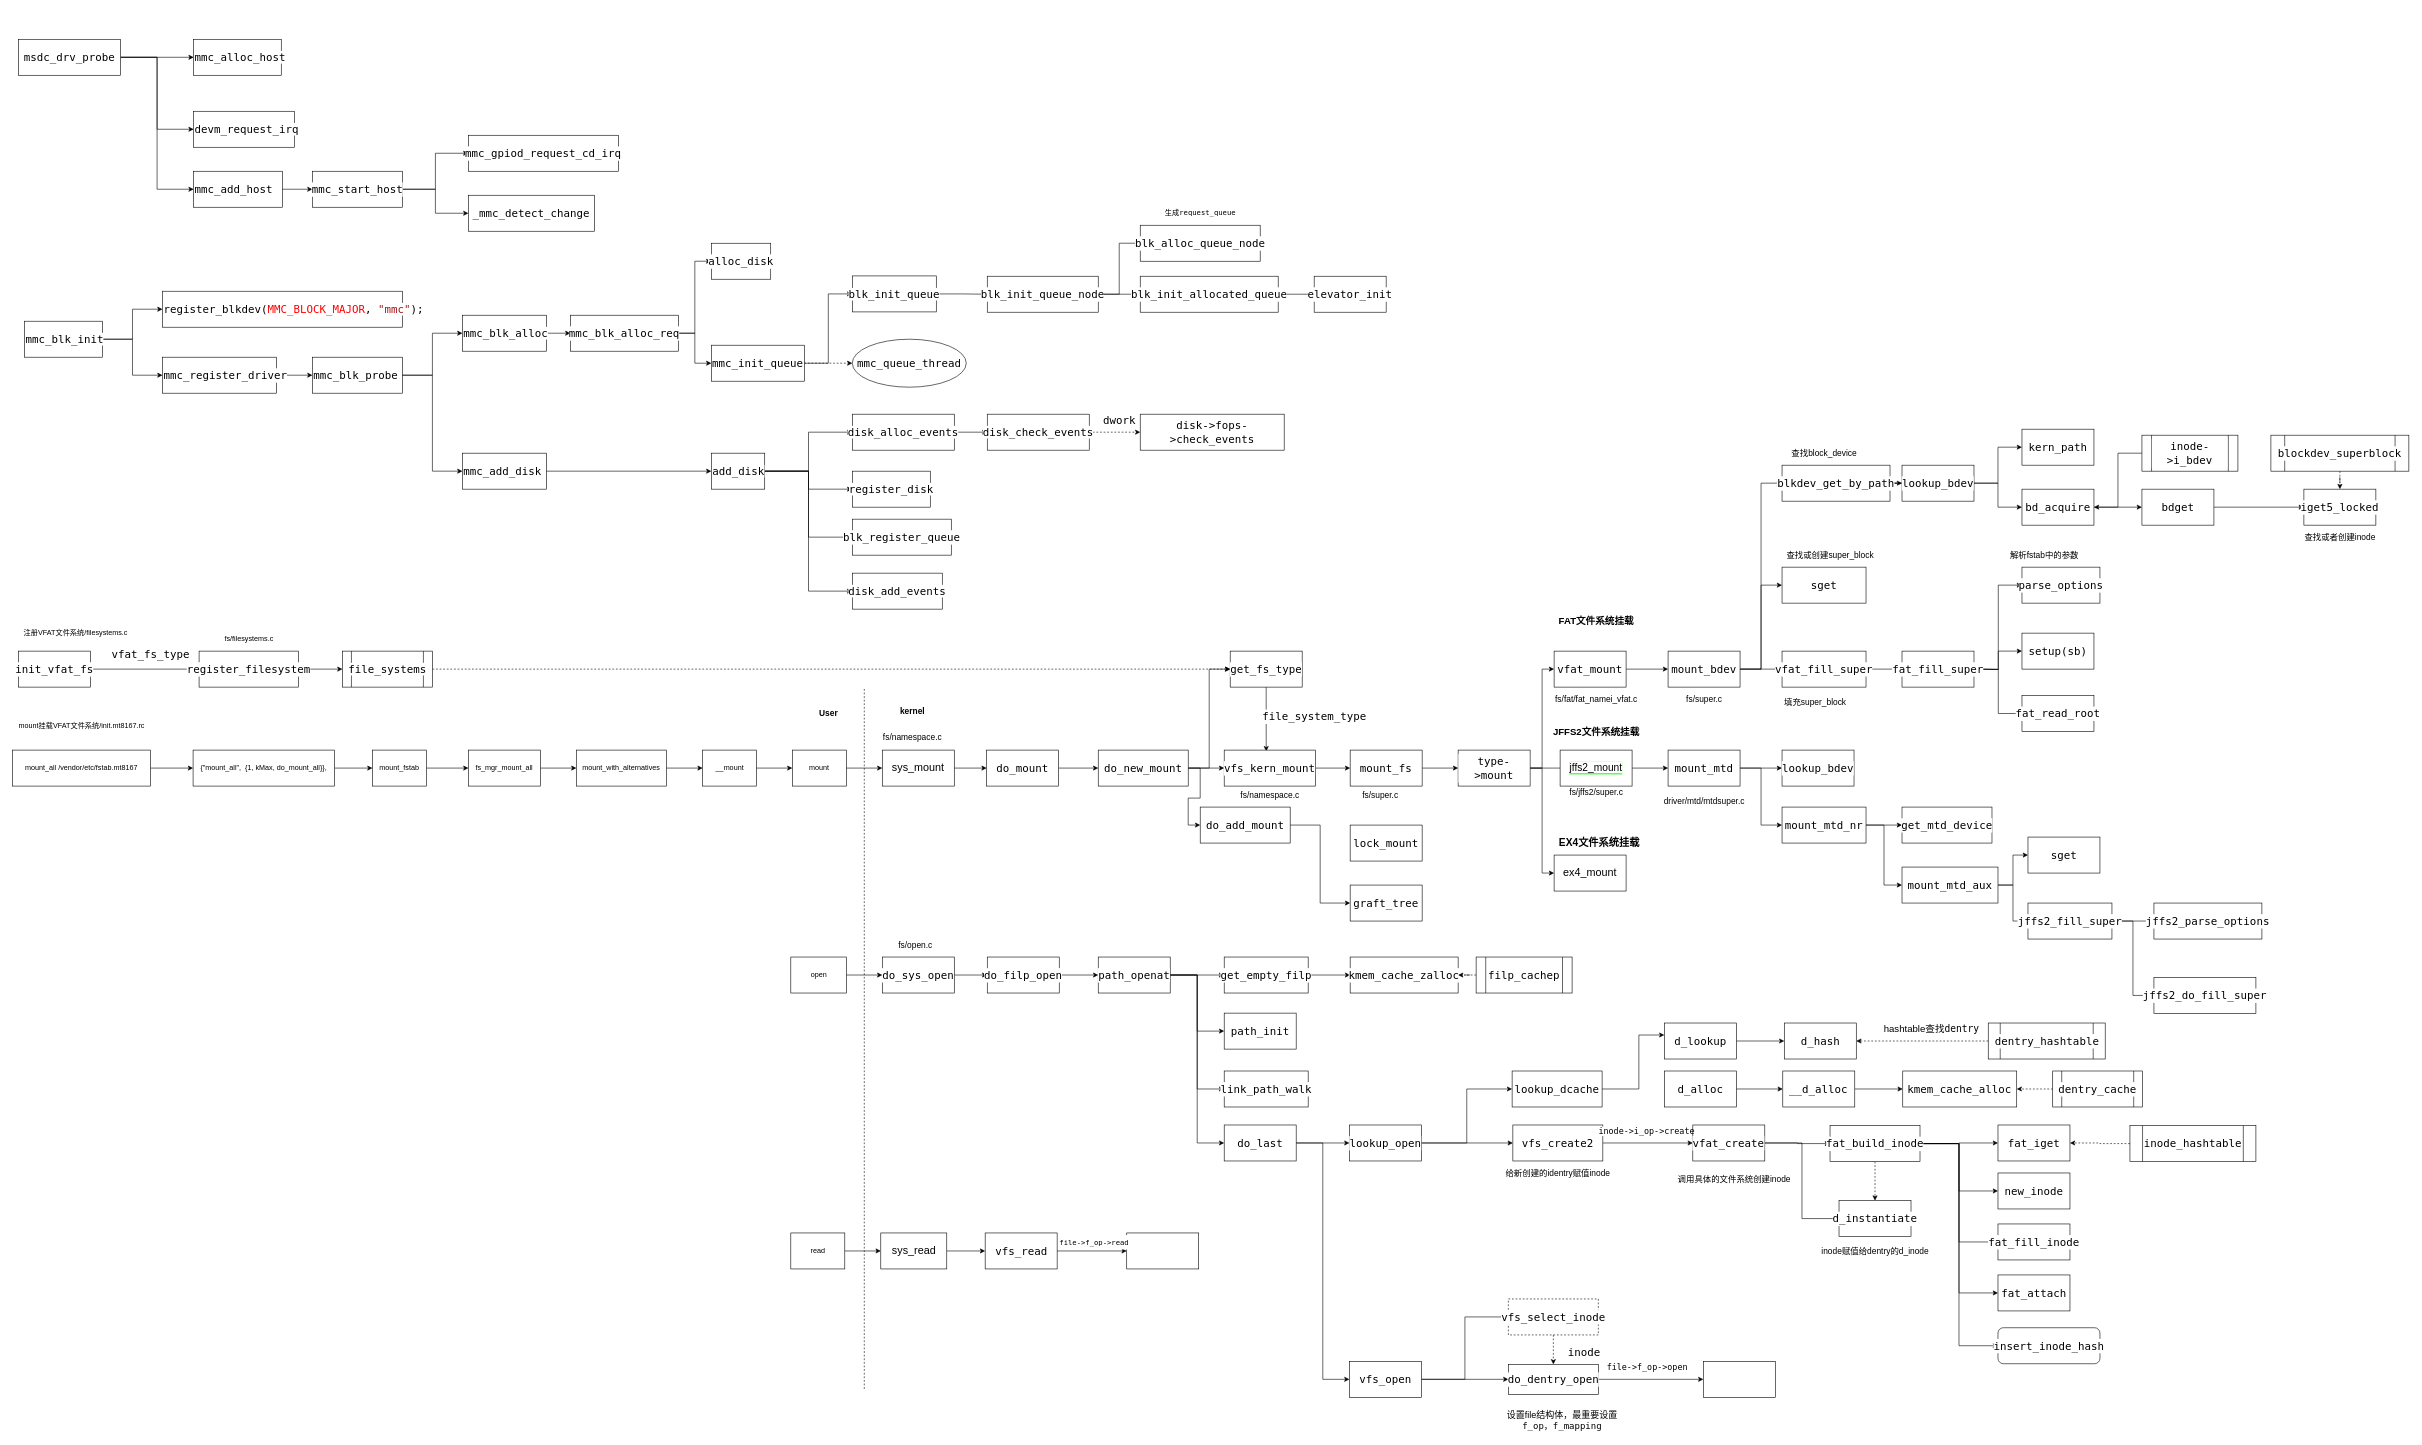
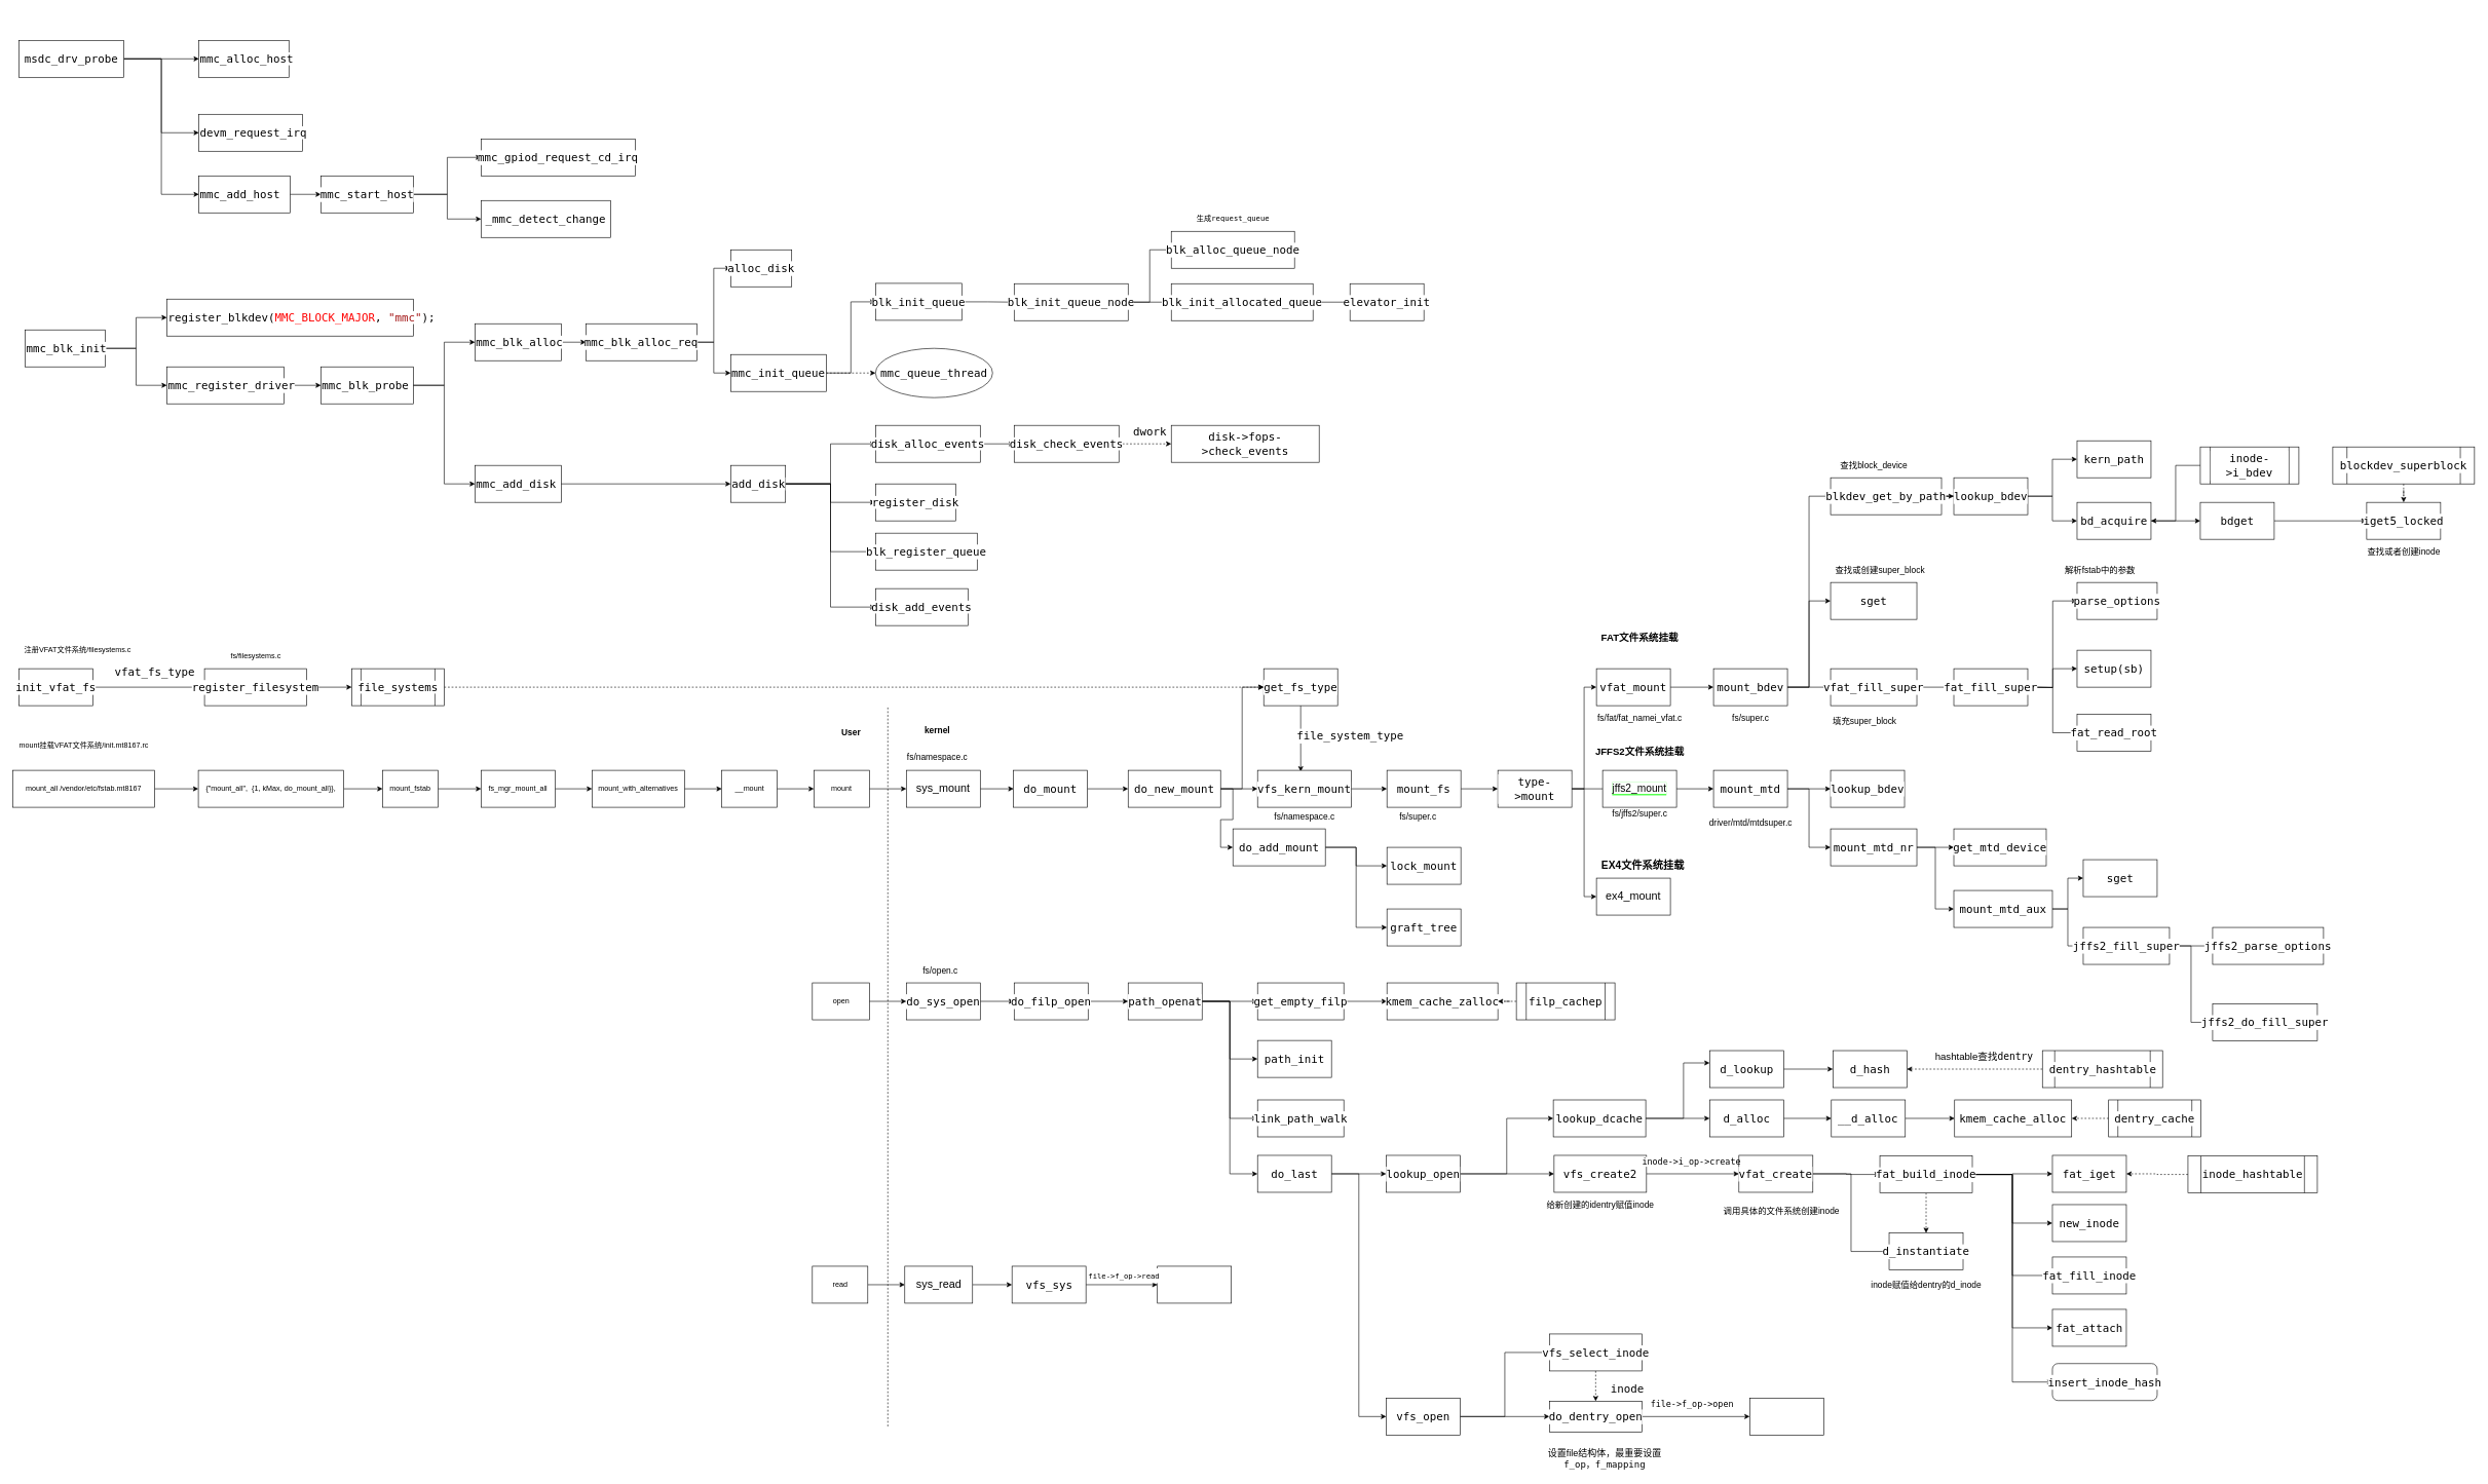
+ <mxCell id="122" style="edgeStyle=orthogonalEdgeStyle;rounded=0;orthogonalLoop=1;jettySize=auto;html=1;entryX=0;entryY=0.5;entryDx=0;entryDy=0;fontSize=12;strokeWidth=1;" parent="1" source="124" target="125" edge="1"><mxGeometry relative="1" as="geometry" /></mxCell>
+ <mxCell id="225" style="edgeStyle=orthogonalEdgeStyle;rounded=0;orthogonalLoop=1;jettySize=auto;html=1;" edge="1" parent="1" source="226" target="240"><mxGeometry relative="1" as="geometry" /></mxCell>
- <mxCell id="134" value="&lt;div style=&quot;background-color: rgb(255 , 255 , 255) ; font-family: &amp;#34;droid sans mono&amp;#34; , monospace , monospace , &amp;#34;droid sans fallback&amp;#34; ; font-size: 18px ; line-height: 24px&quot;&gt;vfs_read&lt;/div&gt;" style="whiteSpace=wrap;html=1;fontSize=12;strokeWidth=1;" parent="1" vertex="1"><mxGeometry x="1641.5" y="2055" width="120" height="60" as="geometry" /></mxCell>
+ <mxCell id="134" value="&lt;div style=&quot;background-color: rgb(255 , 255 , 255) ; font-family: &amp;#34;droid sans mono&amp;#34; , monospace , monospace , &amp;#34;droid sans fallback&amp;#34; ; font-size: 18px ; line-height: 24px&quot;&gt;vfs_sys&lt;/div&gt;" style="whiteSpace=wrap;html=1;fontSize=12;strokeWidth=1;" parent="1" vertex="1"><mxGeometry x="1641.5" y="2055" width="120" height="60" as="geometry" /></mxCell>
- <mxCell id="217" value="&lt;div style=&quot;background-color: rgb(255 , 255 , 255) ; font-family: &amp;#34;droid sans mono&amp;#34; , monospace , monospace , &amp;#34;droid sans fallback&amp;#34; ; font-size: 18px ; line-height: 24px&quot;&gt;vfs_select_inode&lt;/div&gt;" style="whiteSpace=wrap;html=1;labelBackgroundColor=#30FF29;fontSize=12;strokeColor=#000000;dashed=1;" parent="1" vertex="1"><mxGeometry x="2513.75" y="2165" width="150" height="60" as="geometry" /></mxCell>
+ <mxCell id="217" value="&lt;div style=&quot;background-color: rgb(255 , 255 , 255) ; font-family: &amp;#34;droid sans mono&amp;#34; , monospace , monospace , &amp;#34;droid sans fallback&amp;#34; ; font-size: 18px ; line-height: 24px&quot;&gt;vfs_select_inode&lt;/div&gt;" style="whiteSpace=wrap;html=1;labelBackgroundColor=#30FF29;fontSize=12;strokeColor=#000000;" parent="1" vertex="1"><mxGeometry x="2513.75" y="2165" width="150" height="60" as="geometry" /></mxCell>
